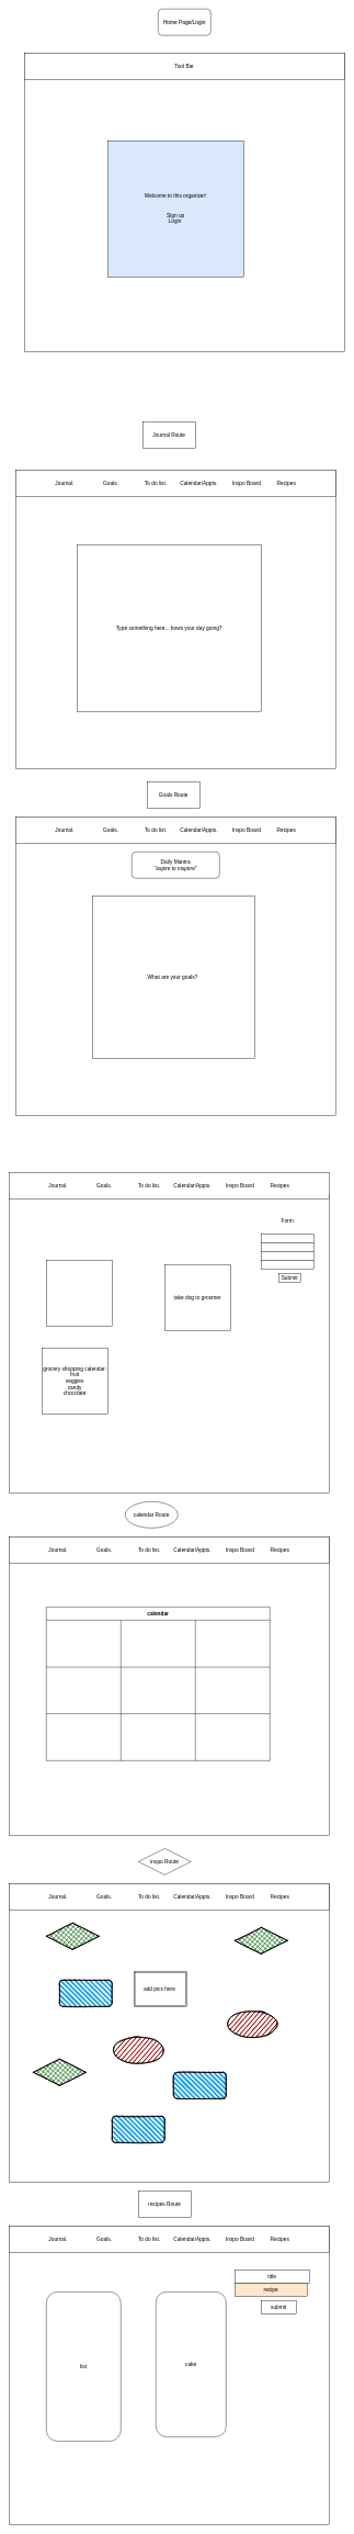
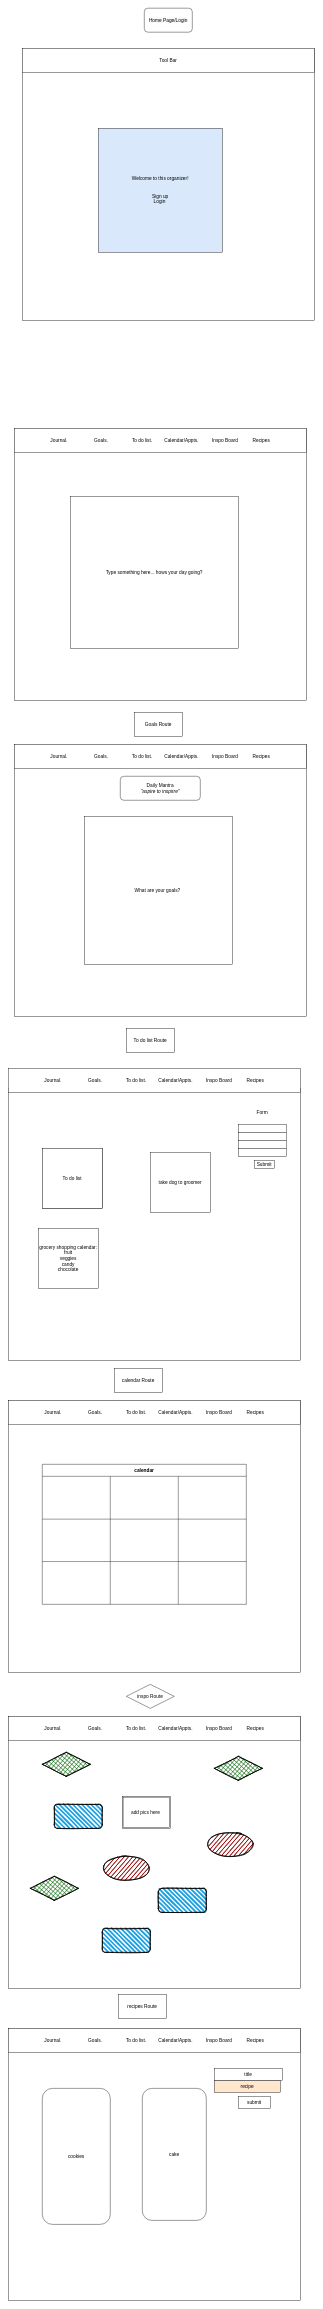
- <mxCell id="8" value="Journal Route" style="whiteSpace=wrap;html=1;" vertex="1" parent="1"><mxGeometry x="325" y="960" width="120" height="60" as="geometry" /></mxCell>
+ <mxCell id="26" value="To do list Route" style="whiteSpace=wrap;html=1;" vertex="1" parent="1"><mxGeometry x="315" y="2570" width="120" height="60" as="geometry" /></mxCell>
+ <mxCell id="23" value="To do list" style="whiteSpace=wrap;html=1;aspect=fixed;" vertex="1" parent="1"><mxGeometry x="105" y="2870" width="150" height="150" as="geometry" /></mxCell>
- <mxCell id="30" value="calendar Route" style="ellipse;whiteSpace=wrap;html=1;" vertex="1" parent="1"><mxGeometry x="285" y="3420" width="120" height="60" as="geometry" /></mxCell>
+ <mxCell id="30" value="calendar Route" style="whiteSpace=wrap;html=1;" vertex="1" parent="1"><mxGeometry x="285" y="3420" width="120" height="60" as="geometry" /></mxCell>
- <mxCell id="57" value="recipes Route" style="whiteSpace=wrap;html=1;" vertex="1" parent="1"><mxGeometry x="315" y="4990" width="120" height="60" as="geometry" /></mxCell>
+ <mxCell id="57" value="recipes Route" style="whiteSpace=wrap;html=1;" vertex="1" parent="1"><mxGeometry x="295" y="4985" width="120" height="60" as="geometry" /></mxCell>
- <mxCell id="63" value="list" style="rounded=1;whiteSpace=wrap;html=1;" vertex="1" parent="1"><mxGeometry x="105" y="5220" width="170" height="340" as="geometry" /></mxCell>
+ <mxCell id="63" value="cookies" style="rounded=1;whiteSpace=wrap;html=1;" vertex="1" parent="1"><mxGeometry x="105" y="5220" width="170" height="340" as="geometry" /></mxCell>
